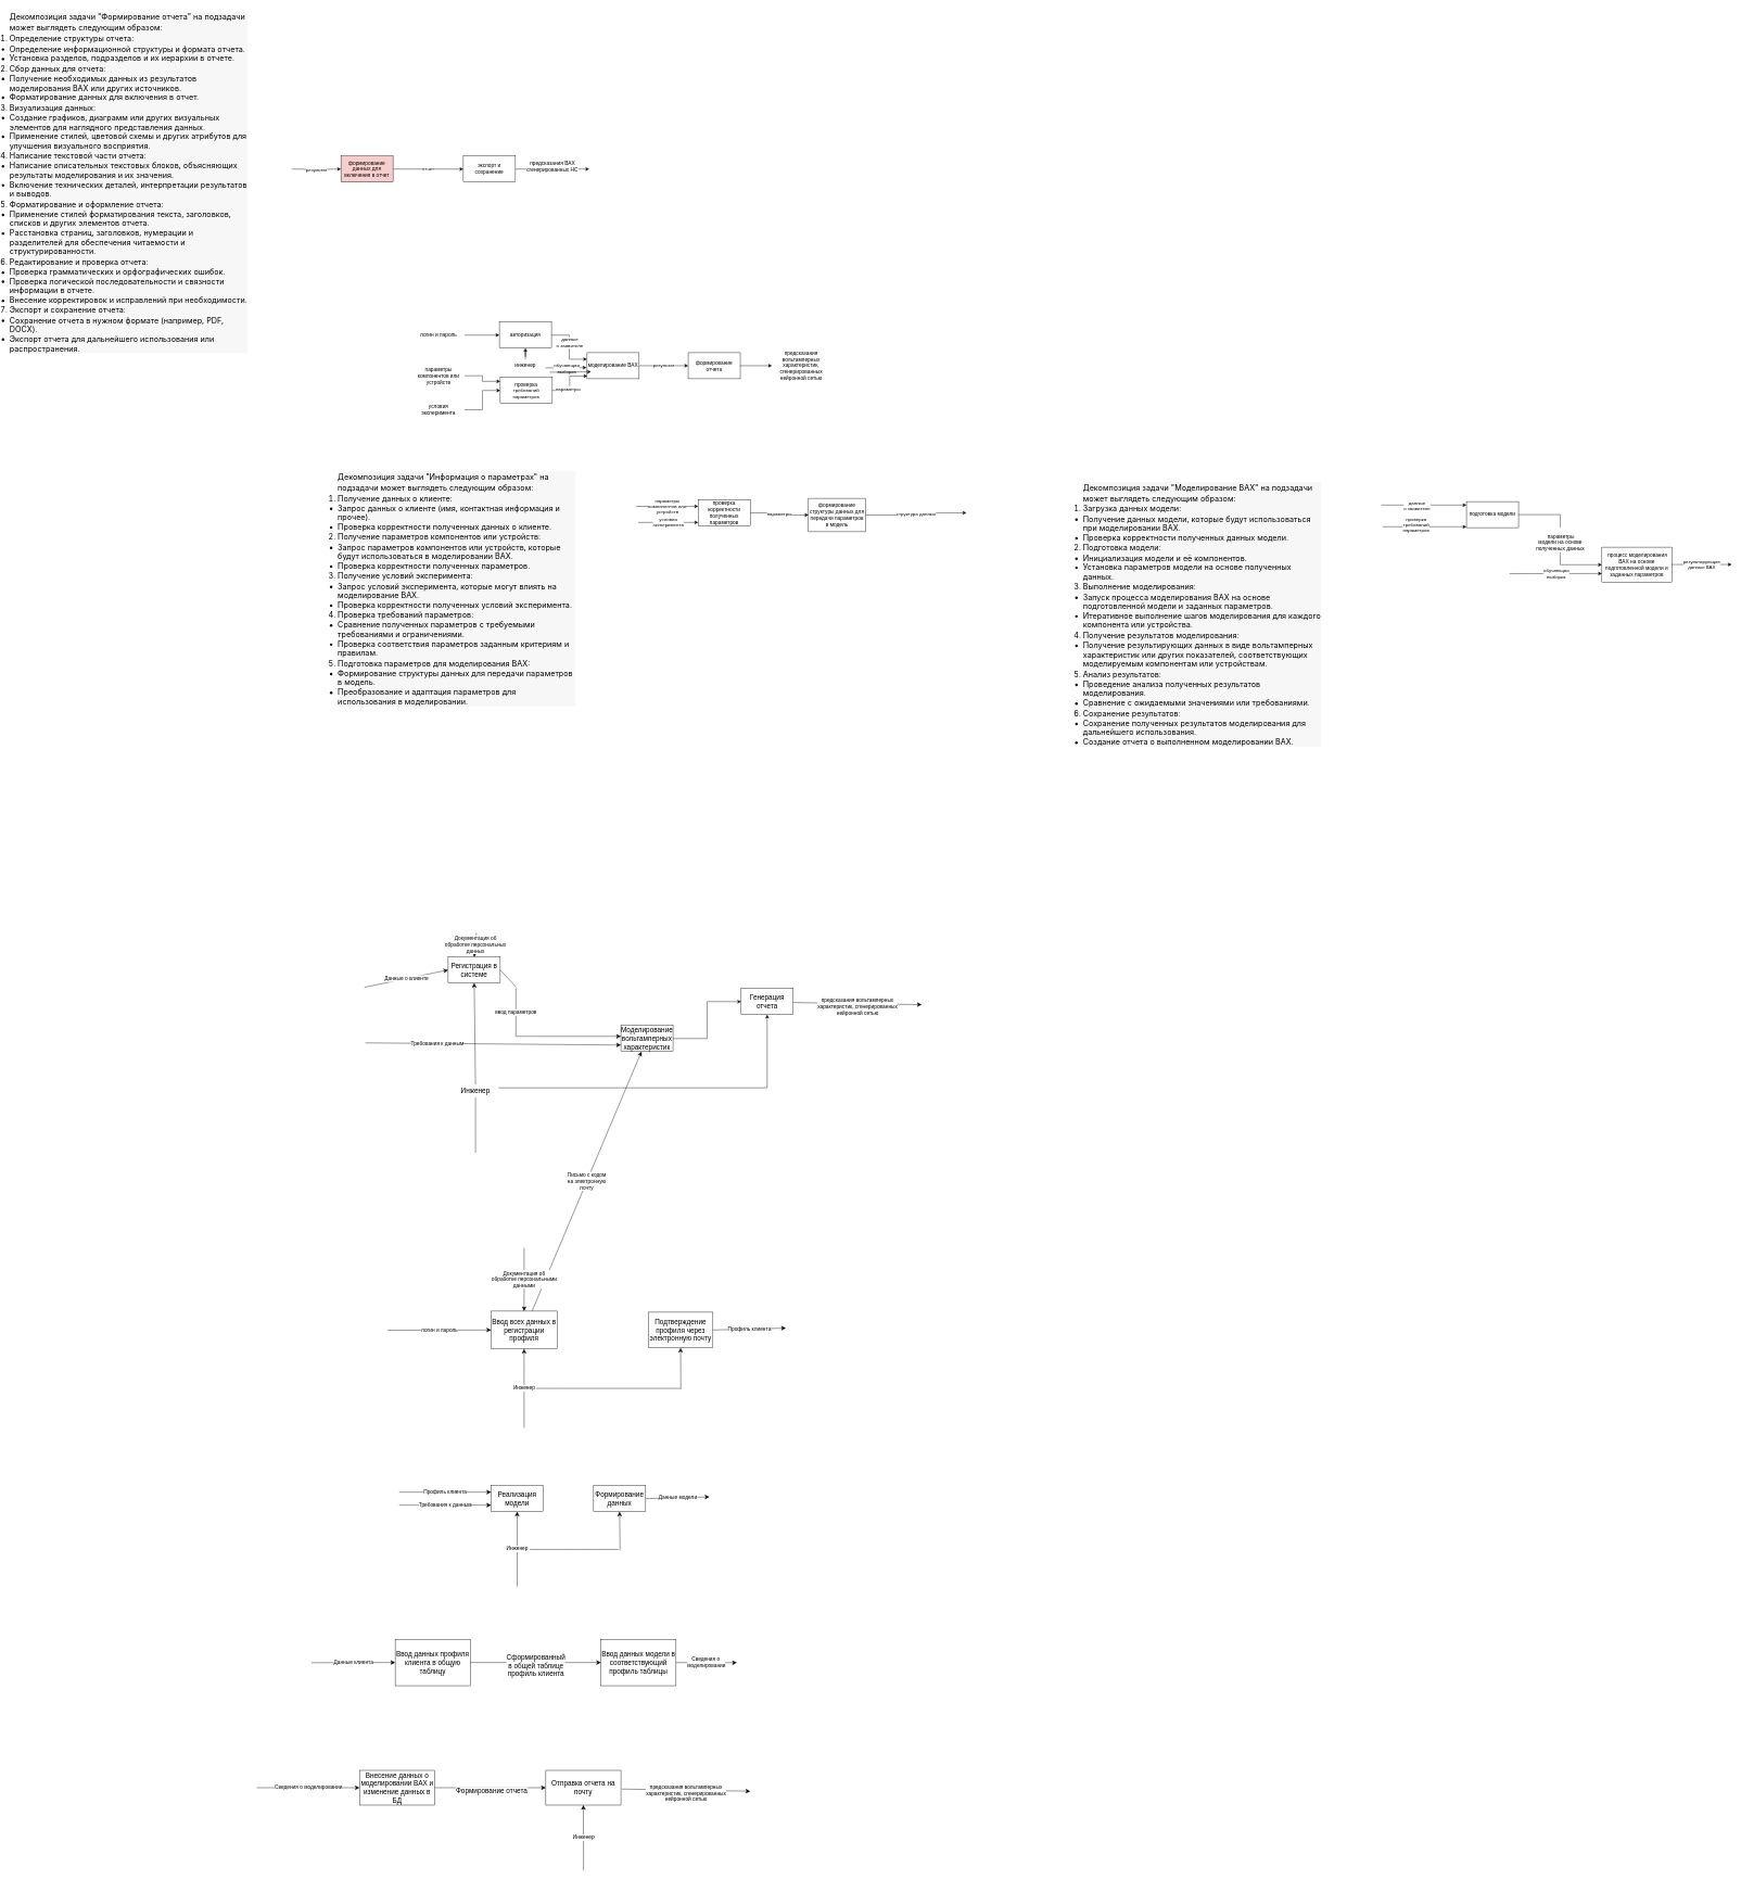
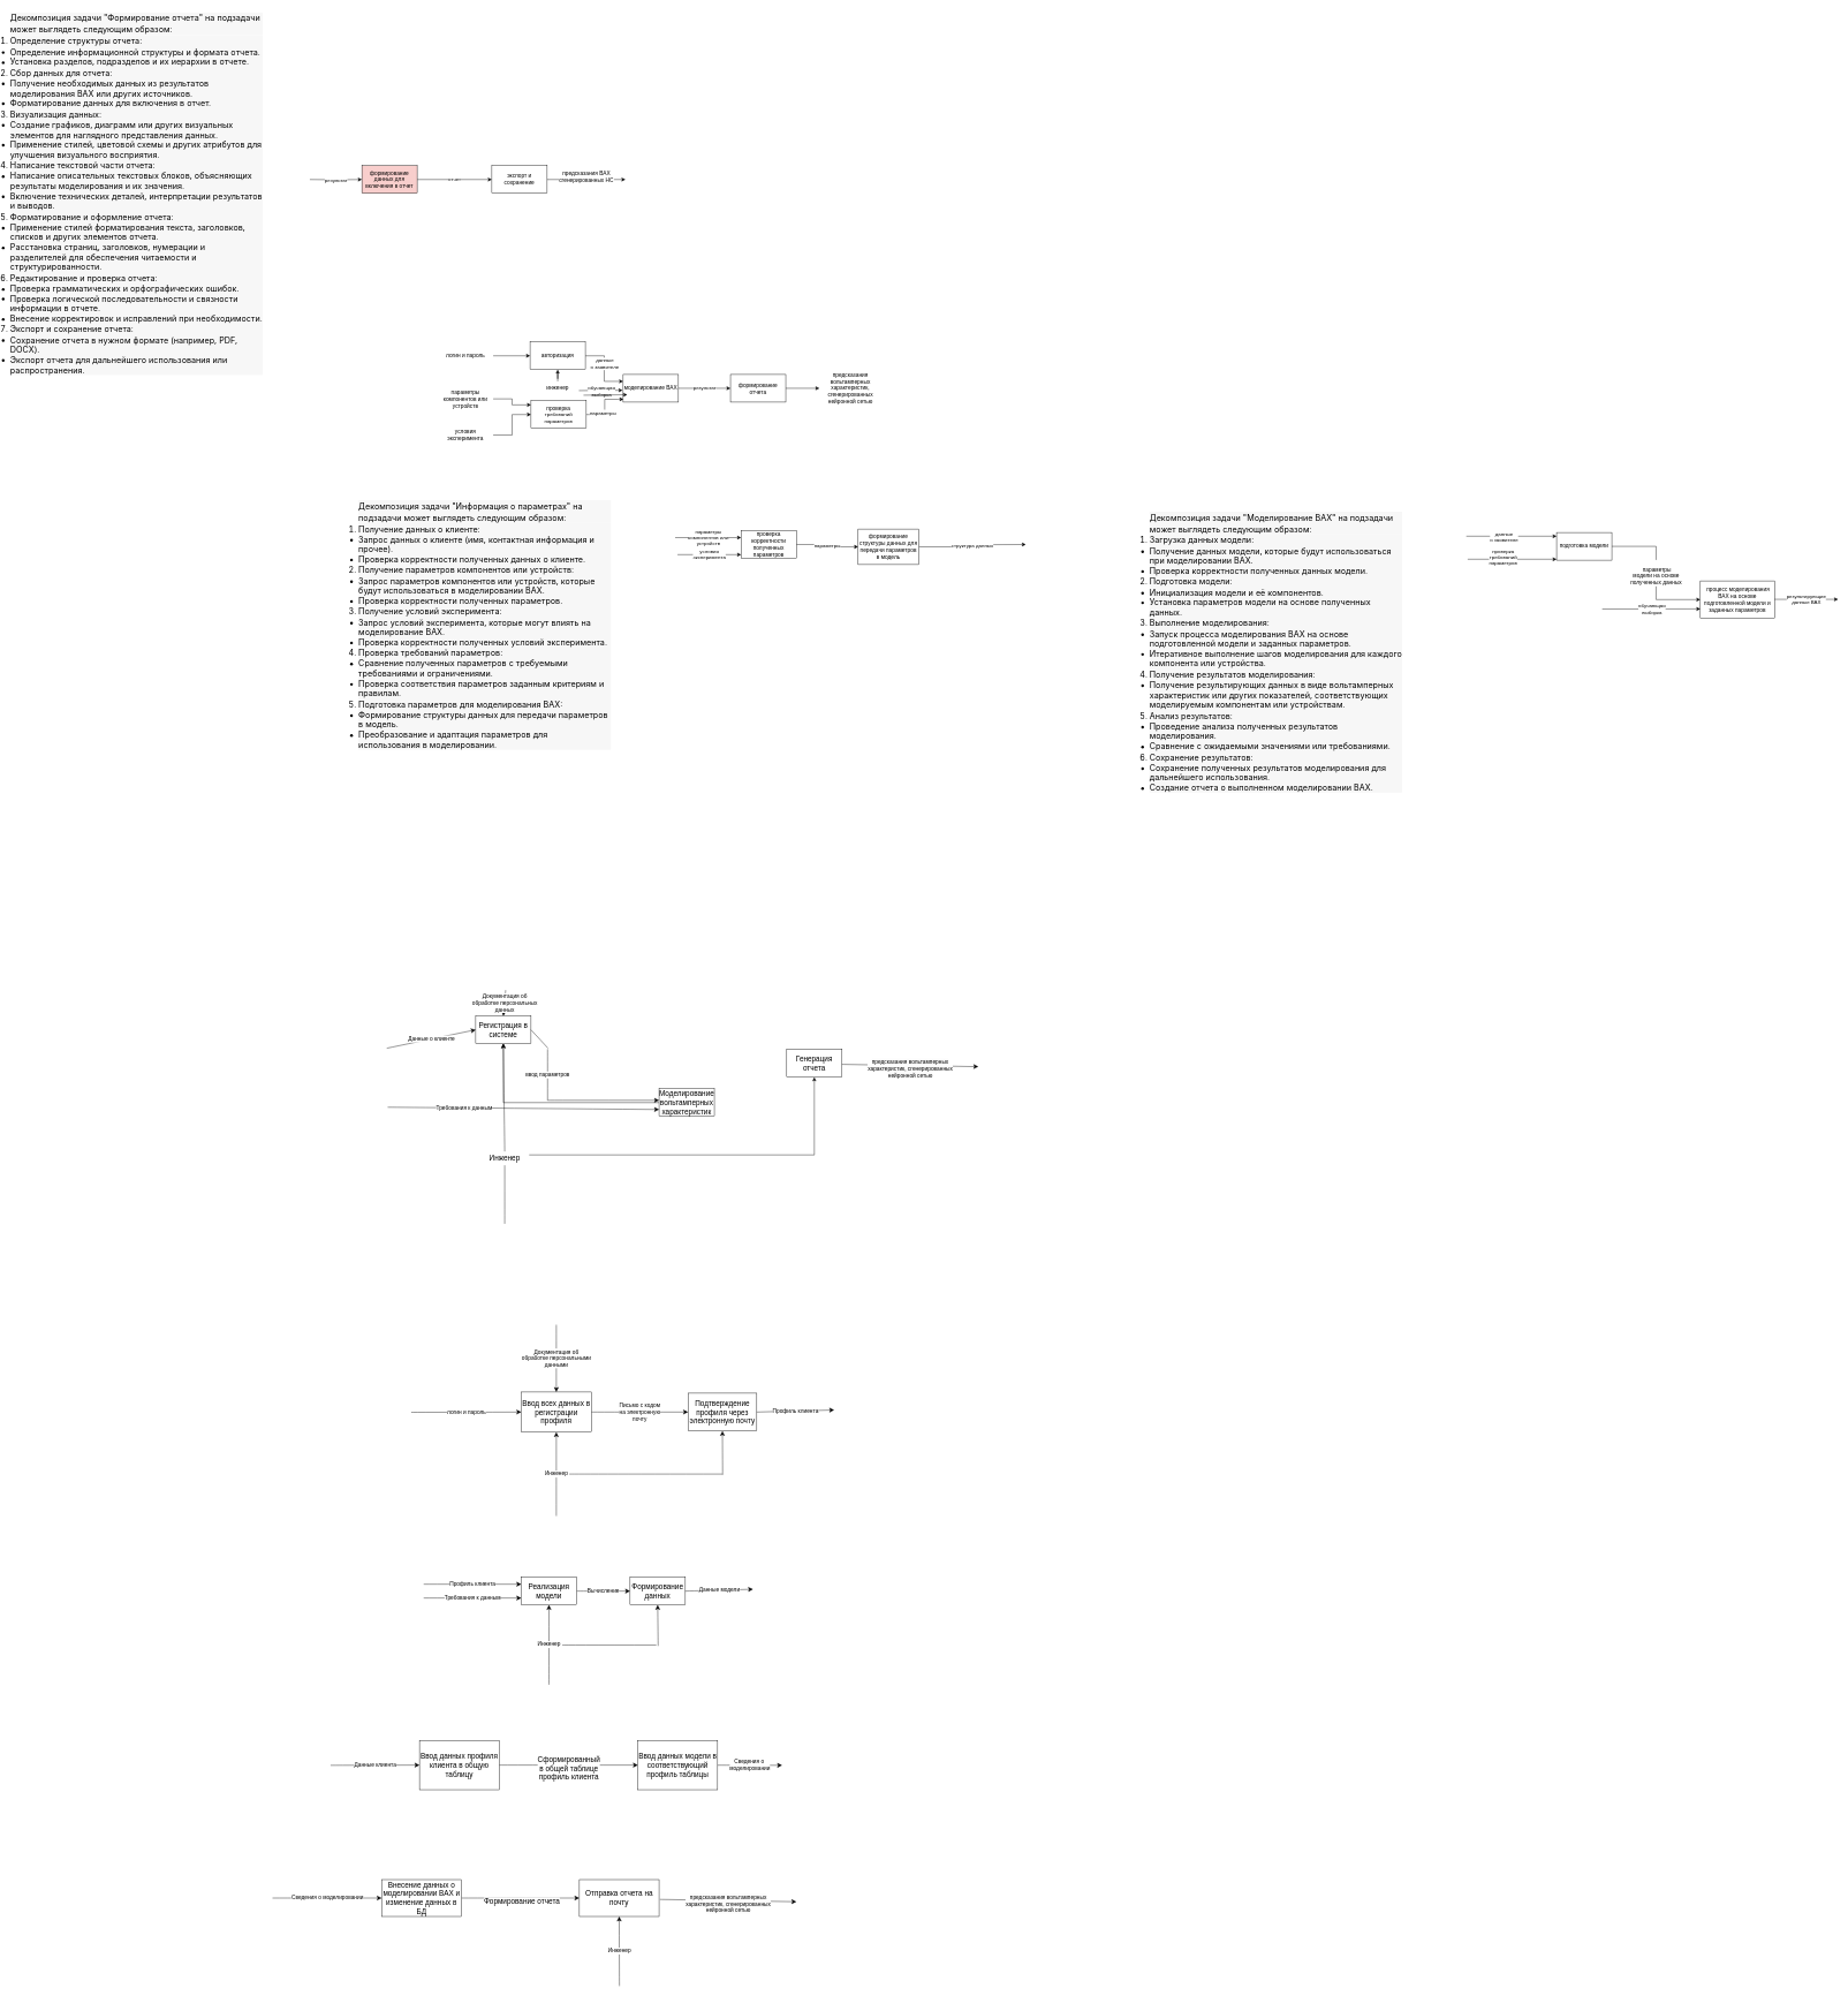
- <mxCell id="3" style="edgeStyle=orthogonalEdgeStyle;rounded=0;orthogonalLoop=1;jettySize=auto;html=1;entryX=0;entryY=0.5;entryDx=0;entryDy=0;" parent="1" source="4" target="5" edge="1"><mxGeometry relative="1" as="geometry" /></mxCell>
+ <mxCell id="3" style="edgeStyle=orthogonalEdgeStyle;rounded=0;orthogonalLoop=1;jettySize=auto;html=1;" parent="1" source="4" target="2" edge="1"><mxGeometry relative="1" as="geometry" /></mxCell>
- <mxCell id="17" value="Письмо с кодом &lt;br&gt;на электронную&lt;br&gt;почту" style="edgeStyle=none;curved=1;rounded=0;orthogonalLoop=1;jettySize=auto;html=1;fontSize=12;startSize=8;endSize=8;" parent="1" source="18" target="4" edge="1"><mxGeometry relative="1" as="geometry" /></mxCell>
+ <mxCell id="17" value="Письмо с кодом &lt;br&gt;на электронную&lt;br&gt;почту" style="edgeStyle=none;curved=1;rounded=0;orthogonalLoop=1;jettySize=auto;html=1;entryX=0;entryY=0.5;entryDx=0;entryDy=0;fontSize=12;startSize=8;endSize=8;" parent="1" source="18" target="22" edge="1"><mxGeometry relative="1" as="geometry" /></mxCell>
+ <mxCell id="26" value="Вычисление" style="edgeStyle=none;curved=1;rounded=0;orthogonalLoop=1;jettySize=auto;html=1;fontSize=12;startSize=8;endSize=8;" parent="1" source="27" target="31" edge="1"><mxGeometry relative="1" as="geometry" /></mxCell>
